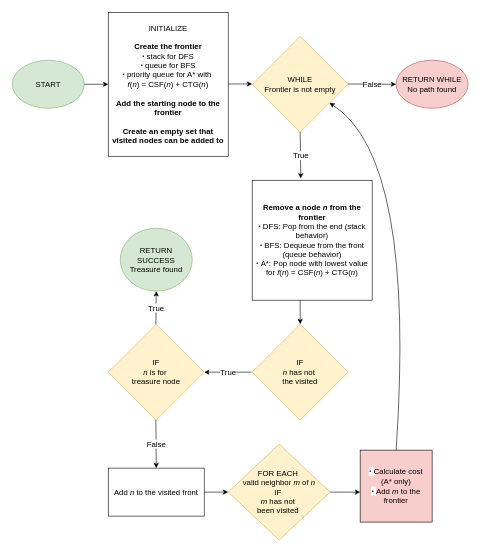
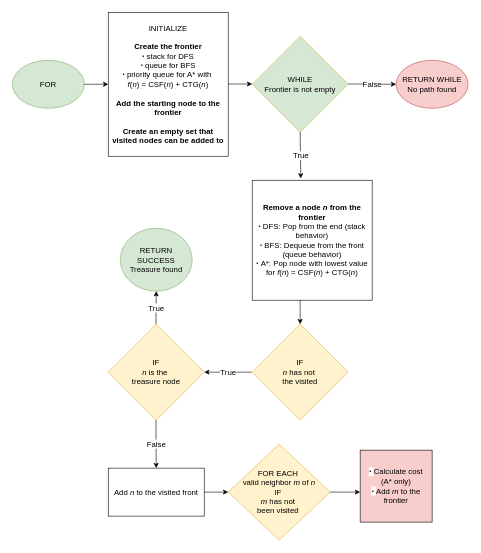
- <mxCell id="2" value="START" style="ellipse;whiteSpace=wrap;html=1;align=center;fontSize=13;textShadow=0;spacing=6;fillColor=#d5e8d4;strokeColor=#82b366;" vertex="1" parent="1"><mxGeometry x="20" y="100" width="120" height="80" as="geometry" /></mxCell>
+ <mxCell id="2" value="FOR" style="ellipse;whiteSpace=wrap;html=1;align=center;fontSize=13;textShadow=0;spacing=6;fillColor=#d5e8d4;strokeColor=#82b366;" vertex="1" parent="1"><mxGeometry x="20" y="100" width="120" height="80" as="geometry" /></mxCell>
- <mxCell id="4" value="WHILE&lt;div&gt;Frontier is not empty&lt;/div&gt;" style="rhombus;whiteSpace=wrap;html=1;fontSize=13;textShadow=0;spacing=6;fillColor=#fff2cc;strokeColor=#d6b656;" vertex="1" parent="1"><mxGeometry x="420" y="60" width="160" height="160" as="geometry" /></mxCell>
+ <mxCell id="4" value="WHILE&lt;div&gt;Frontier is not empty&lt;/div&gt;" style="rhombus;whiteSpace=wrap;html=1;fontSize=13;textShadow=0;spacing=6;fillColor=#d5e8d4;strokeColor=#d6b656;" vertex="1" parent="1"><mxGeometry x="420" y="60" width="160" height="160" as="geometry" /></mxCell>
- <mxCell id="28" value="" style="curved=1;endArrow=classic;html=1;rounded=0;exitX=0.5;exitY=0;exitDx=0;exitDy=0;" edge="1" parent="1" source="11" target="4"><mxGeometry width="50" height="50" relative="1" as="geometry"><mxPoint x="656" y="750" as="sourcePoint" /><mxPoint x="712" y="295" as="targetPoint" /><Array as="points"><mxPoint x="693" y="263" /></Array></mxGeometry></mxCell>
- <mxCell id="7" value="IF&lt;br&gt;&lt;div&gt;&lt;i&gt;n&lt;/i&gt;&amp;nbsp;is for&amp;nbsp;&lt;/div&gt;&lt;div&gt;treasure node&lt;/div&gt;" style="rhombus;whiteSpace=wrap;html=1;fontSize=13;textShadow=0;spacing=6;fillColor=#fff2cc;strokeColor=#d6b656;" vertex="1" parent="1"><mxGeometry x="180" y="540" width="160" height="160" as="geometry" /></mxCell>
+ <mxCell id="7" value="IF&lt;br&gt;&lt;div&gt;&lt;i&gt;n&lt;/i&gt;&amp;nbsp;is the&amp;nbsp;&lt;/div&gt;&lt;div&gt;treasure node&lt;/div&gt;" style="rhombus;whiteSpace=wrap;html=1;fontSize=13;textShadow=0;spacing=6;fillColor=#fff2cc;strokeColor=#d6b656;" vertex="1" parent="1"><mxGeometry x="180" y="540" width="160" height="160" as="geometry" /></mxCell>
